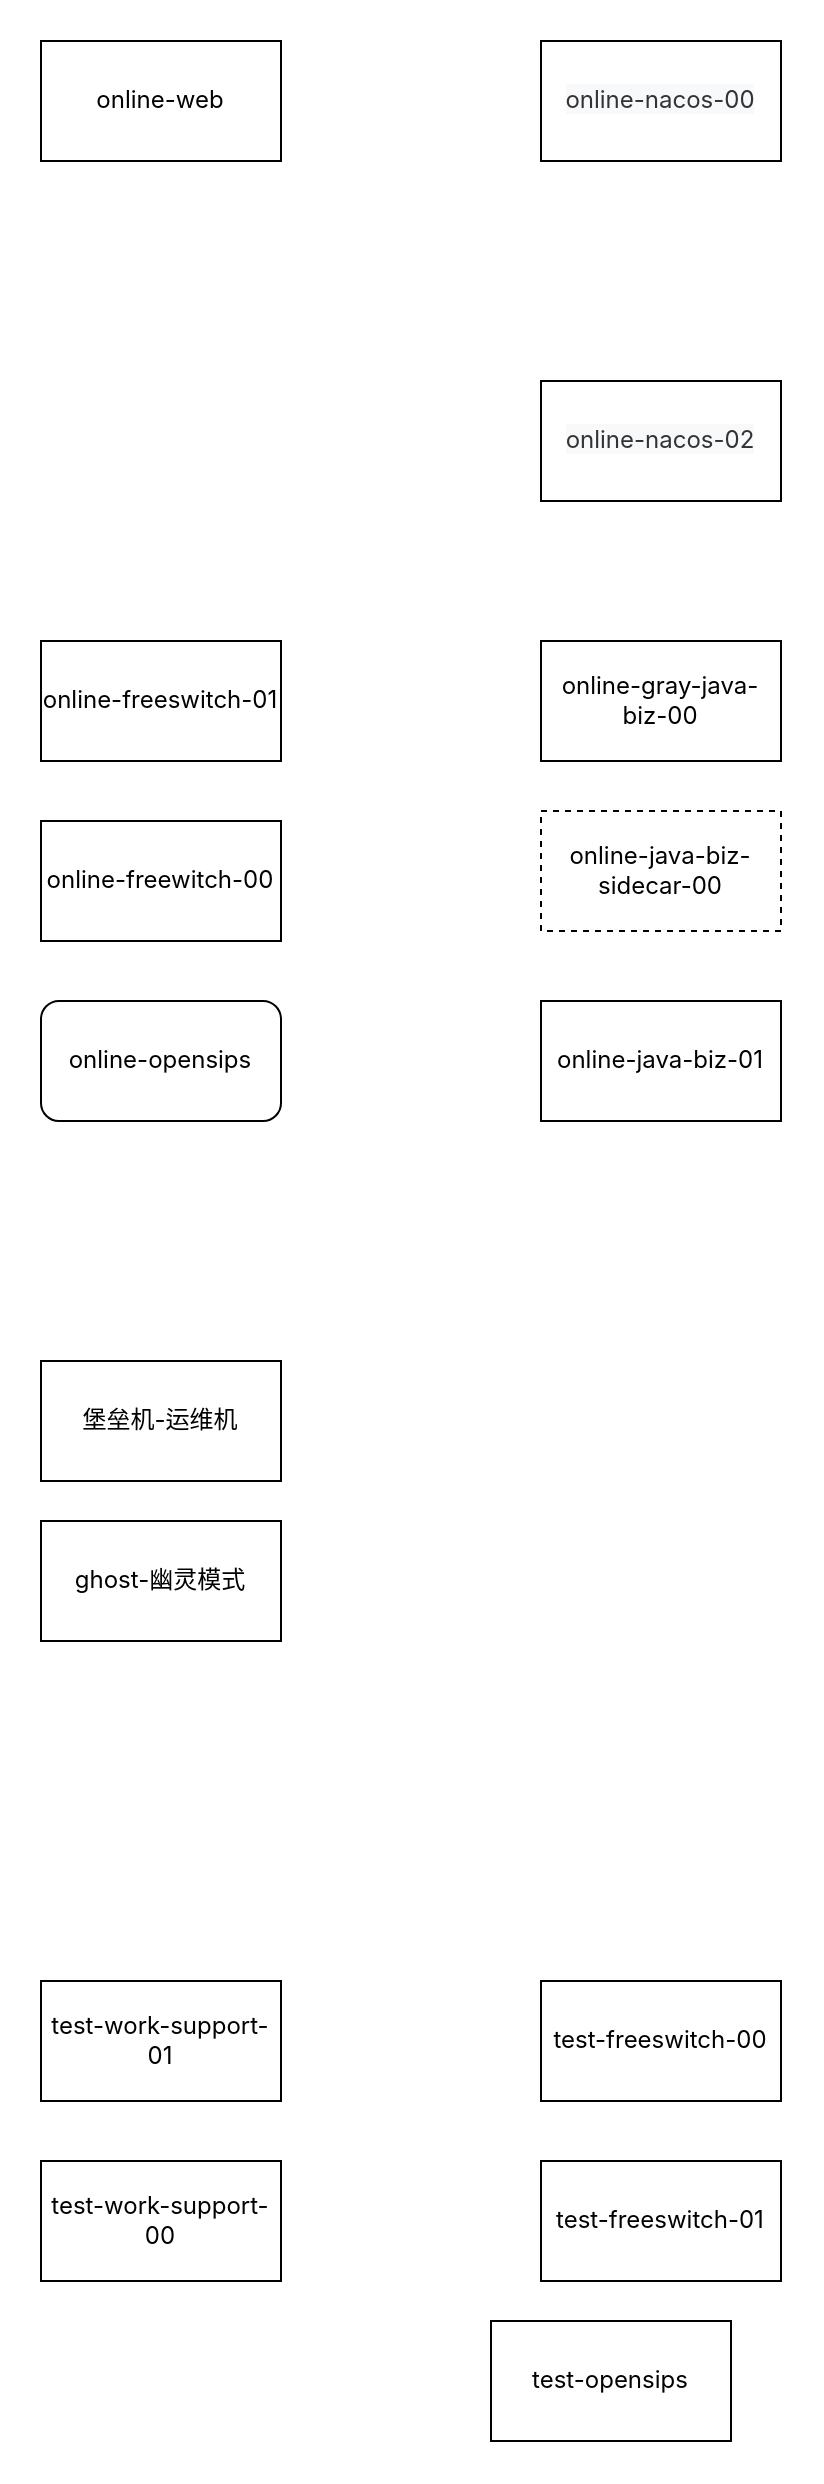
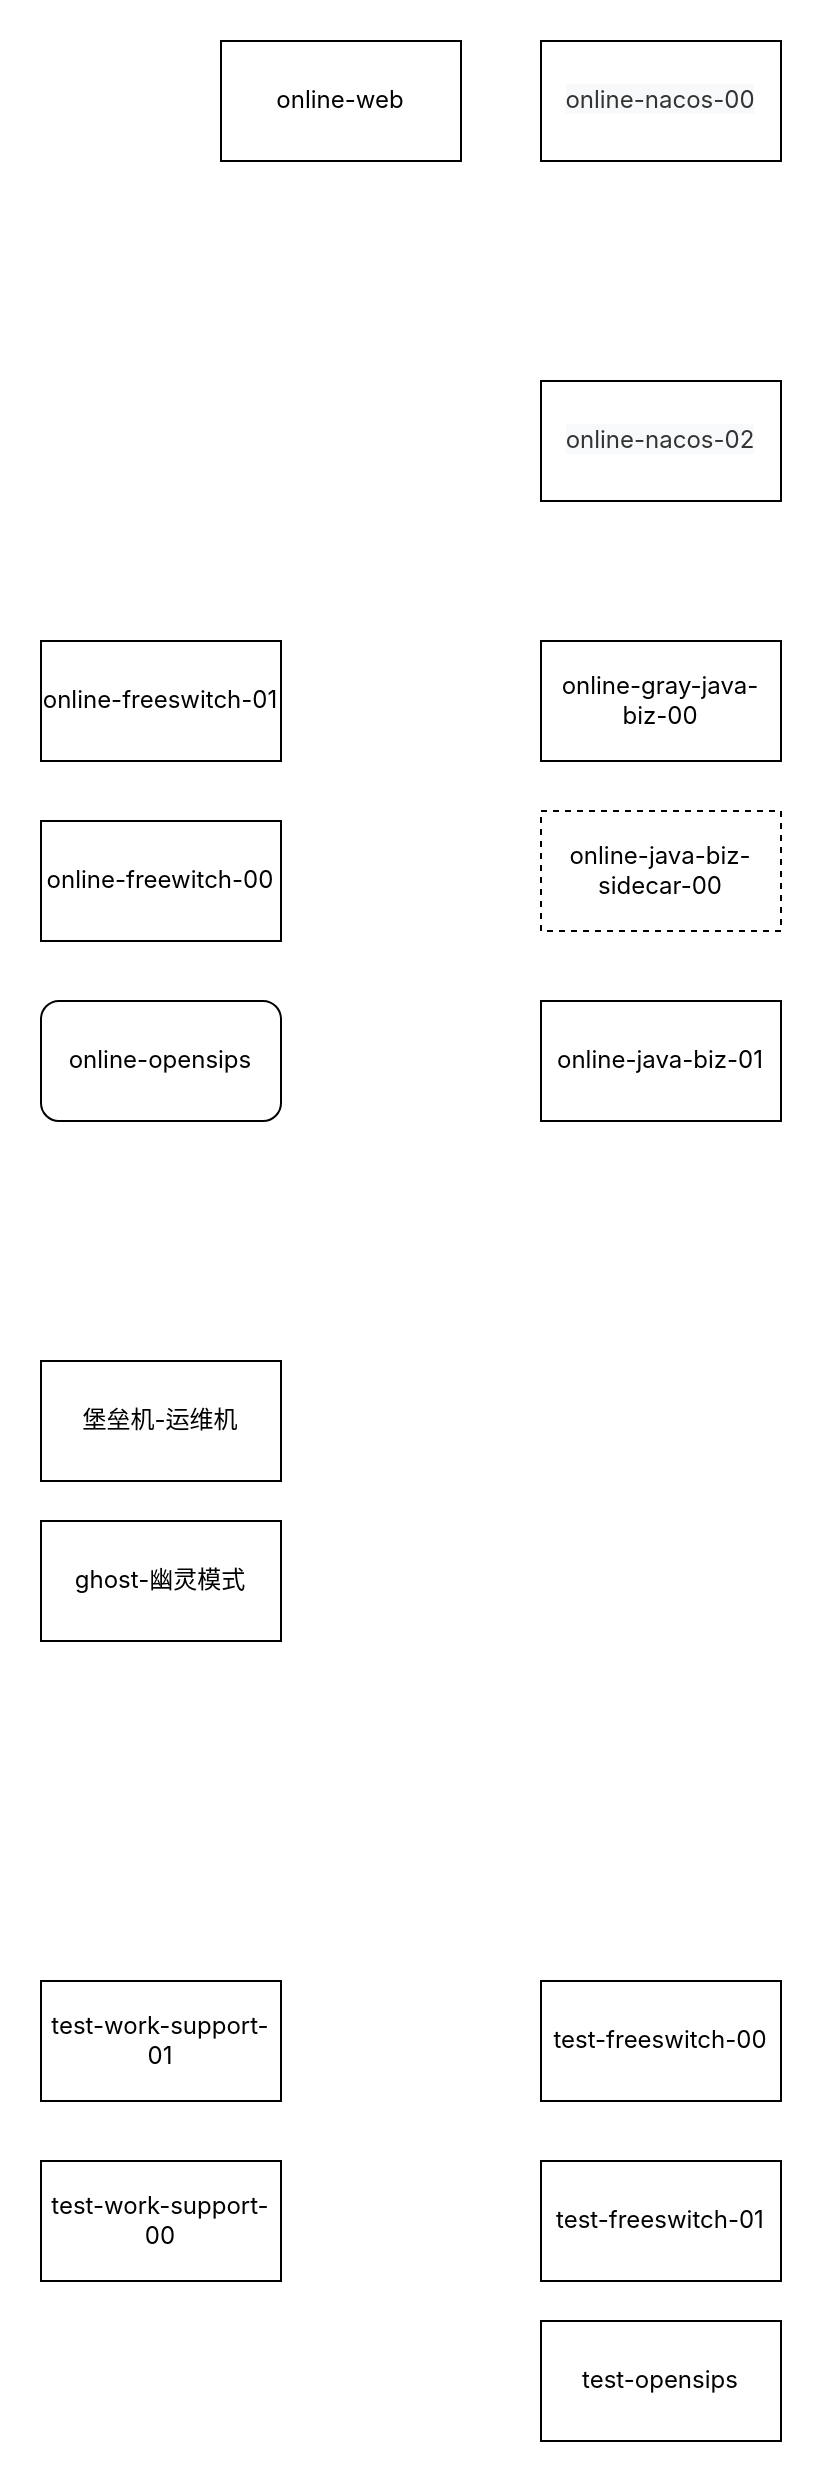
- <mxCell id="4" value="&lt;span style=&quot;font-family: -apple-system, BlinkMacSystemFont, &amp;quot;Segoe UI&amp;quot;, &amp;quot;PingFang SC&amp;quot;, &amp;quot;Hiragino Sans GB&amp;quot;, &amp;quot;Microsoft YaHei&amp;quot;, &amp;quot;Helvetica Neue&amp;quot;, Helvetica, Arial, sans-serif; text-align: start;&quot;&gt;online-web&lt;/span&gt;" style="rounded=0;whiteSpace=wrap;html=1;" vertex="1" parent="1"><mxGeometry x="20" y="20" width="120" height="60" as="geometry" /></mxCell>
+ <mxCell id="4" value="&lt;span style=&quot;font-family: -apple-system, BlinkMacSystemFont, &amp;quot;Segoe UI&amp;quot;, &amp;quot;PingFang SC&amp;quot;, &amp;quot;Hiragino Sans GB&amp;quot;, &amp;quot;Microsoft YaHei&amp;quot;, &amp;quot;Helvetica Neue&amp;quot;, Helvetica, Arial, sans-serif; text-align: start;&quot;&gt;online-web&lt;/span&gt;" style="rounded=0;whiteSpace=wrap;html=1;" vertex="1" parent="1"><mxGeometry x="110" y="20" width="120" height="60" as="geometry" /></mxCell>
- <mxCell id="13" value="&lt;span style=&quot;font-family: -apple-system, BlinkMacSystemFont, &amp;quot;Segoe UI&amp;quot;, &amp;quot;PingFang SC&amp;quot;, &amp;quot;Hiragino Sans GB&amp;quot;, &amp;quot;Microsoft YaHei&amp;quot;, &amp;quot;Helvetica Neue&amp;quot;, Helvetica, Arial, sans-serif; text-align: start;&quot;&gt;test-opensips&lt;/span&gt;" style="rounded=0;whiteSpace=wrap;html=1;" vertex="1" parent="1"><mxGeometry x="245" y="1160" width="120" height="60" as="geometry" /></mxCell>
+ <mxCell id="13" value="&lt;span style=&quot;font-family: -apple-system, BlinkMacSystemFont, &amp;quot;Segoe UI&amp;quot;, &amp;quot;PingFang SC&amp;quot;, &amp;quot;Hiragino Sans GB&amp;quot;, &amp;quot;Microsoft YaHei&amp;quot;, &amp;quot;Helvetica Neue&amp;quot;, Helvetica, Arial, sans-serif; text-align: start;&quot;&gt;test-opensips&lt;/span&gt;" style="rounded=0;whiteSpace=wrap;html=1;" vertex="1" parent="1"><mxGeometry x="270" y="1160" width="120" height="60" as="geometry" /></mxCell>
